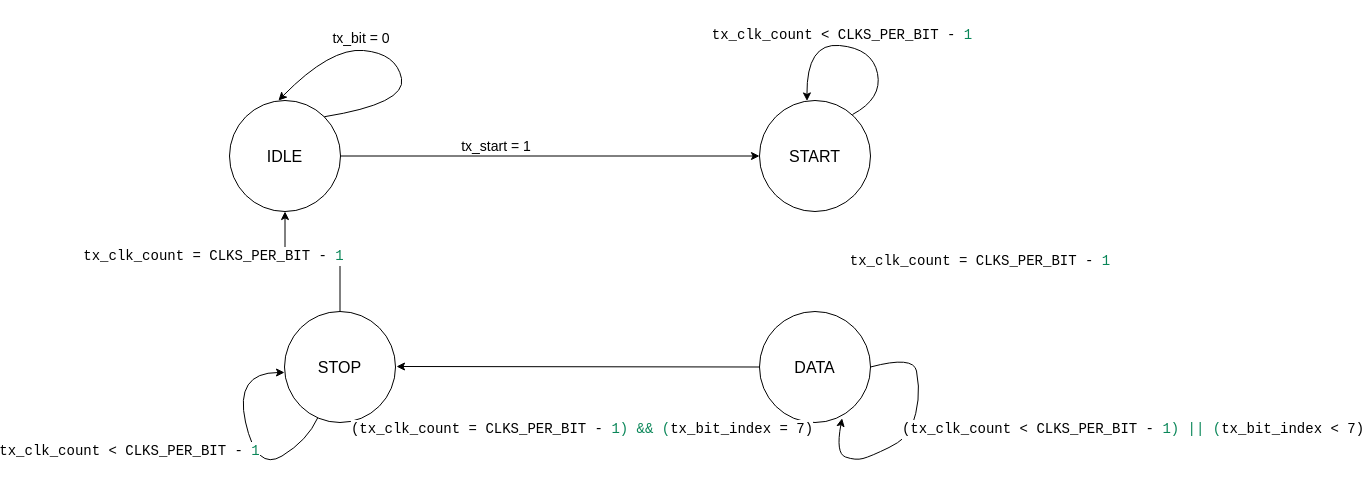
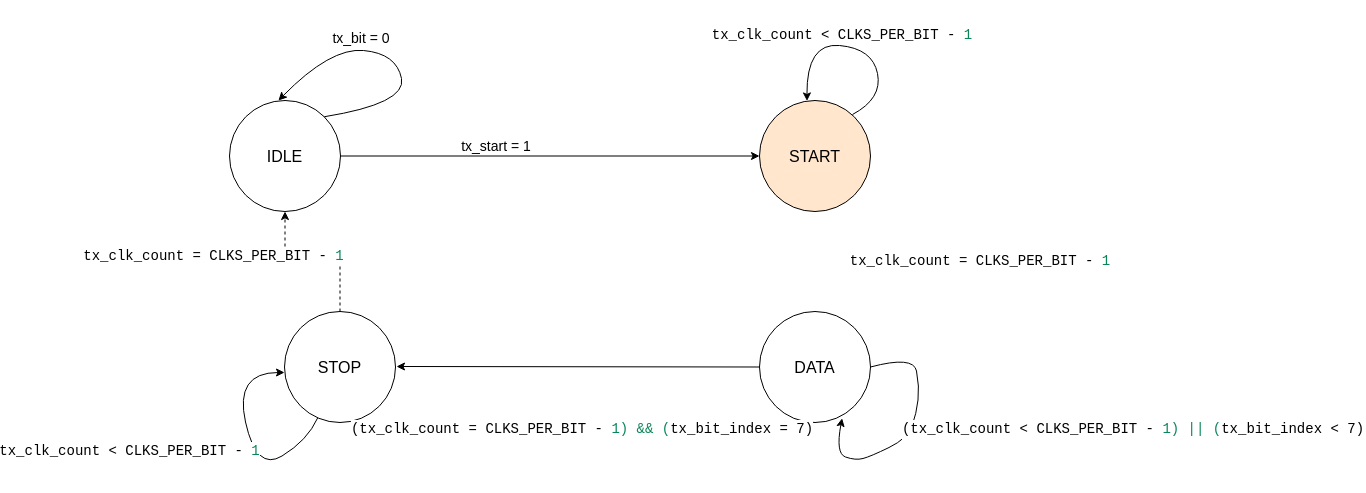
- <mxCell id="3" value="&lt;font style=&quot;font-size: 16px;&quot;&gt;START&lt;/font&gt;" style="ellipse;whiteSpace=wrap;html=1;aspect=fixed;" vertex="1" parent="1"><mxGeometry x="753" y="100" width="111" height="111" as="geometry" /></mxCell>
+ <mxCell id="3" value="&lt;font style=&quot;font-size: 16px;&quot;&gt;START&lt;/font&gt;" style="ellipse;whiteSpace=wrap;html=1;aspect=fixed;fillColor=#ffe6cc;" vertex="1" parent="1"><mxGeometry x="753" y="100" width="111" height="111" as="geometry" /></mxCell>
- <mxCell id="4" style="edgeStyle=orthogonalEdgeStyle;rounded=0;orthogonalLoop=1;jettySize=auto;html=1;entryX=0.5;entryY=1;entryDx=0;entryDy=0;" edge="1" parent="1" source="5" target="2"><mxGeometry relative="1" as="geometry" /></mxCell>
+ <mxCell id="4" style="edgeStyle=orthogonalEdgeStyle;rounded=0;orthogonalLoop=1;jettySize=auto;html=1;entryX=0.5;entryY=1;entryDx=0;entryDy=0;dashed=1;" edge="1" parent="1" source="5" target="2"><mxGeometry relative="1" as="geometry" /></mxCell>
